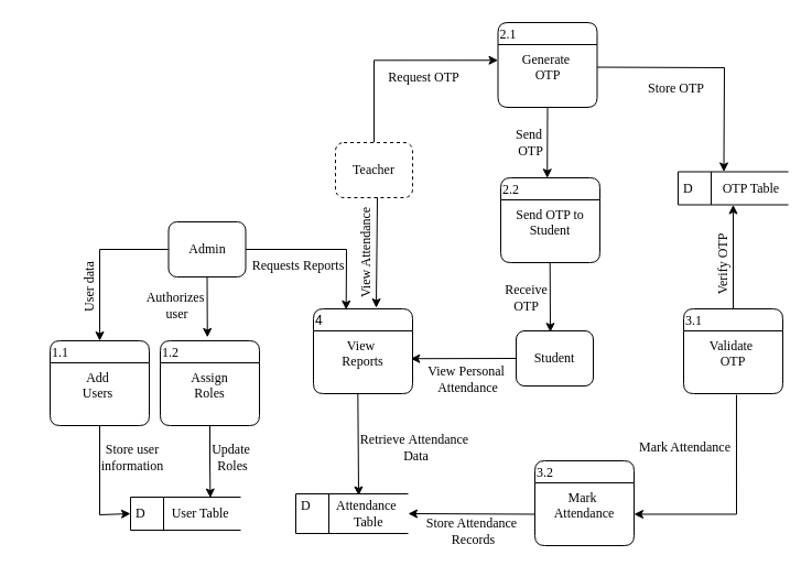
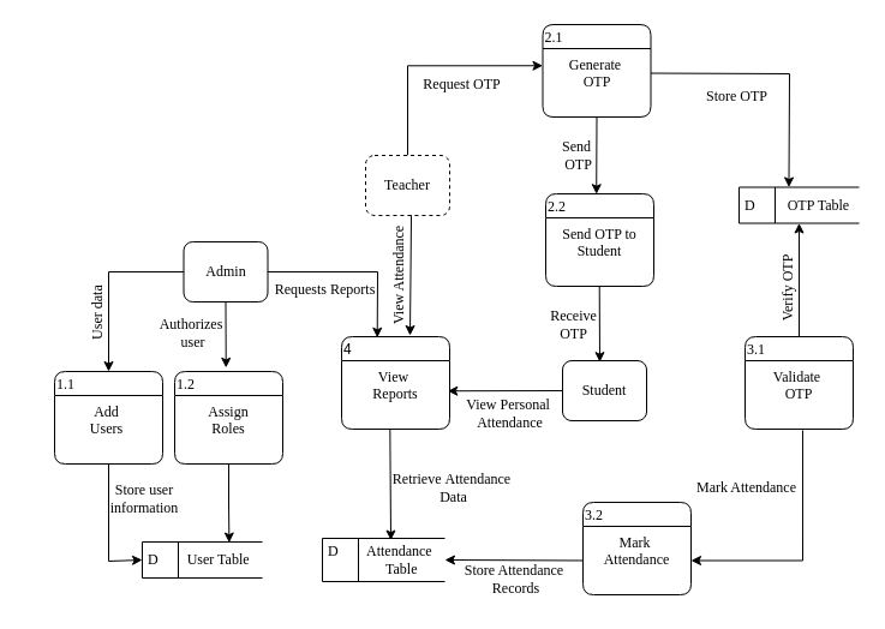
- <mxCell id="37" value="&lt;span style=&quot;font-family: &amp;quot;Times New Roman&amp;quot;;&quot;&gt;Update&lt;/span&gt;&lt;div&gt;&lt;span style=&quot;font-family: &amp;quot;Times New Roman&amp;quot;;&quot;&gt;&amp;nbsp;Roles&lt;/span&gt;&lt;/div&gt;" style="text;html=1;align=center;verticalAlign=middle;resizable=0;points=[];autosize=1;strokeColor=none;fillColor=none;labelBackgroundColor=none;" vertex="1" parent="2"><mxGeometry x="162" y="374" width="53" height="41" as="geometry" /></mxCell>
